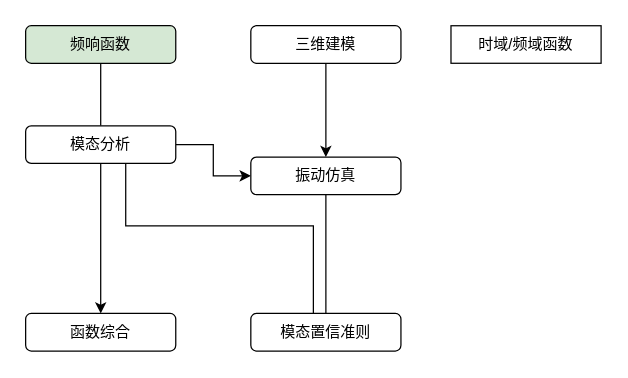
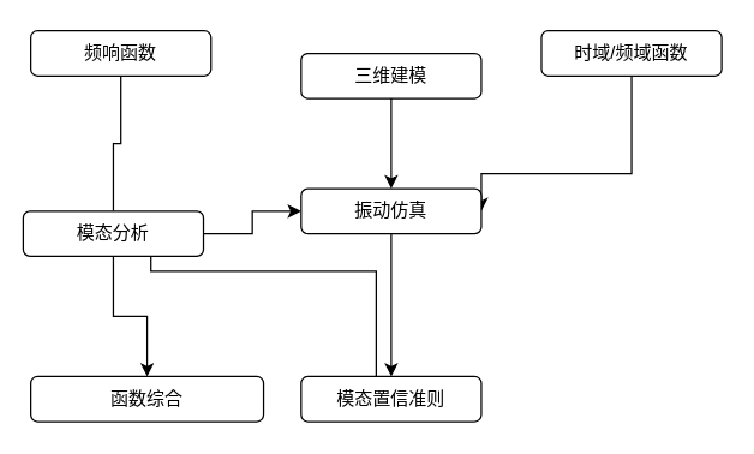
- <mxCell id="3" value="频响函数" style="rounded=1;whiteSpace=wrap;html=1;fillColor=#d5e8d4;" vertex="1" parent="1"><mxGeometry x="20" y="20" width="120" height="30" as="geometry" /></mxCell>
+ <mxCell id="3" value="频响函数" style="rounded=1;whiteSpace=wrap;html=1;" vertex="1" parent="1"><mxGeometry x="20" y="20" width="120" height="30" as="geometry" /></mxCell>
- <mxCell id="12" value="三维建模" style="rounded=1;whiteSpace=wrap;html=1;" vertex="1" parent="1"><mxGeometry x="200" y="20" width="120" height="30" as="geometry" /></mxCell>
+ <mxCell id="12" value="三维建模" style="rounded=1;whiteSpace=wrap;html=1;" vertex="1" parent="1"><mxGeometry x="200" y="35" width="120" height="30" as="geometry" /></mxCell>
- <mxCell id="5" value="时域/频域函数" style="whiteSpace=wrap;html=1;rounded=0;" vertex="1" parent="1"><mxGeometry x="360" y="20" width="120" height="30" as="geometry" /></mxCell>
+ <mxCell id="5" value="时域/频域函数" style="rounded=1;whiteSpace=wrap;html=1;" vertex="1" parent="1"><mxGeometry x="360" y="20" width="120" height="30" as="geometry" /></mxCell>
- <mxCell id="9" value="模态分析" style="rounded=1;whiteSpace=wrap;html=1;" vertex="1" parent="1"><mxGeometry x="20" y="100" width="120" height="30" as="geometry" /></mxCell>
+ <mxCell id="9" value="模态分析" style="rounded=1;whiteSpace=wrap;html=1;" vertex="1" parent="1"><mxGeometry x="15" y="140" width="120" height="30" as="geometry" /></mxCell>
+ <mxCell id="4" style="edgeStyle=orthogonalEdgeStyle;rounded=0;orthogonalLoop=1;jettySize=auto;html=1;entryX=1;entryY=0.5;entryDx=0;entryDy=0;" edge="1" parent="1" source="5" target="14"><mxGeometry relative="1" as="geometry"><Array as="points"><mxPoint x="420" y="115" /></Array></mxGeometry></mxCell>
- <mxCell id="13" style="edgeStyle=orthogonalEdgeStyle;rounded=0;orthogonalLoop=1;jettySize=auto;html=1;endArrow=none;" edge="1" parent="1" source="14" target="15"><mxGeometry relative="1" as="geometry"><Array as="points"><mxPoint x="260" y="170" /><mxPoint x="260" y="170" /></Array></mxGeometry></mxCell>
+ <mxCell id="13" style="edgeStyle=orthogonalEdgeStyle;rounded=0;orthogonalLoop=1;jettySize=auto;html=1;" edge="1" parent="1" source="14" target="15"><mxGeometry relative="1" as="geometry"><Array as="points"><mxPoint x="260" y="170" /><mxPoint x="260" y="170" /></Array></mxGeometry></mxCell>
- <mxCell id="10" value="函数综合" style="rounded=1;whiteSpace=wrap;html=1;" vertex="1" parent="1"><mxGeometry x="20" y="250" width="120" height="30" as="geometry" /></mxCell>
+ <mxCell id="10" value="函数综合" style="rounded=1;whiteSpace=wrap;html=1;" vertex="1" parent="1"><mxGeometry x="20" y="250" width="155" height="30" as="geometry" /></mxCell>
